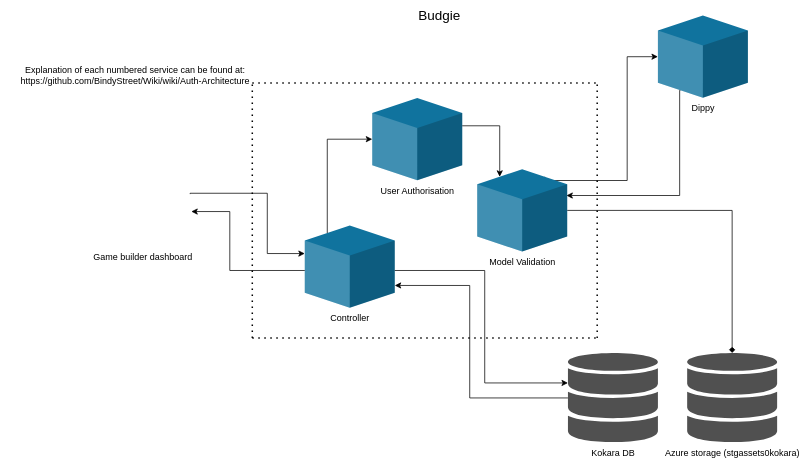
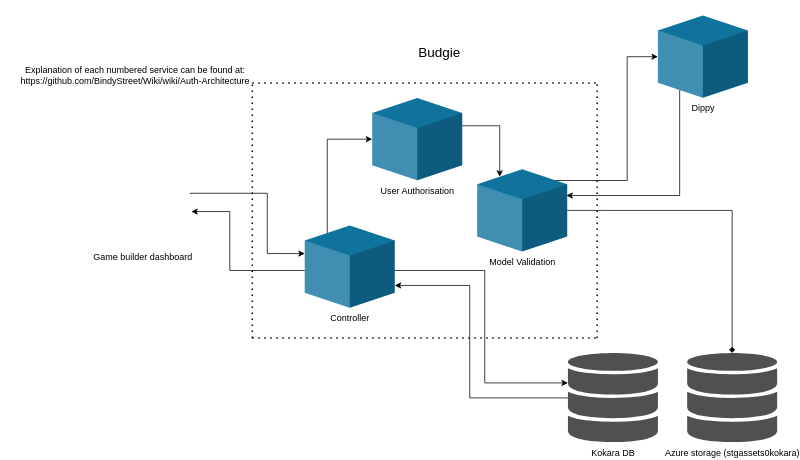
- <mxCell id="6" value="&lt;font style=&quot;font-size: 18px&quot;&gt;Budgie&lt;/font&gt;" style="text;html=1;strokeColor=none;fillColor=none;align=center;verticalAlign=middle;whiteSpace=wrap;rounded=0;" vertex="1" parent="1"><mxGeometry x="566" y="10" width="40" height="20" as="geometry" /></mxCell>
+ <mxCell id="6" value="&lt;font style=&quot;font-size: 18px&quot;&gt;Budgie&lt;/font&gt;" style="text;html=1;strokeColor=none;fillColor=none;align=center;verticalAlign=middle;whiteSpace=wrap;rounded=0;" vertex="1" parent="1"><mxGeometry x="566" y="60" width="40" height="20" as="geometry" /></mxCell>
